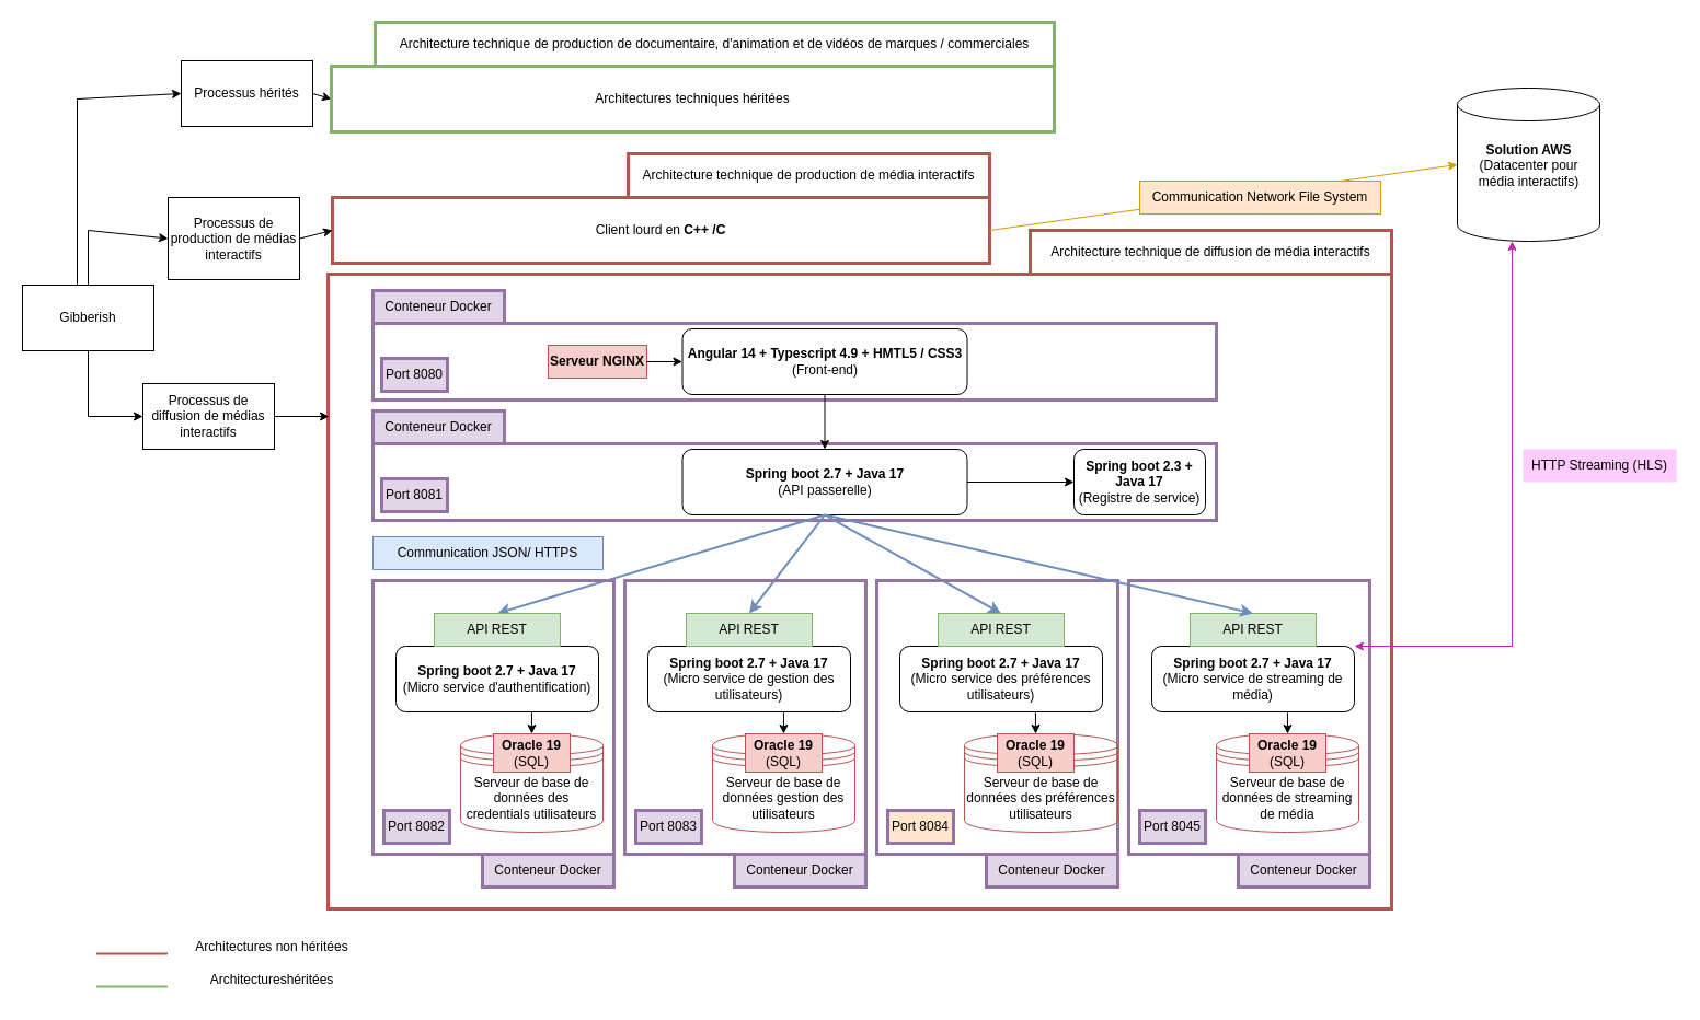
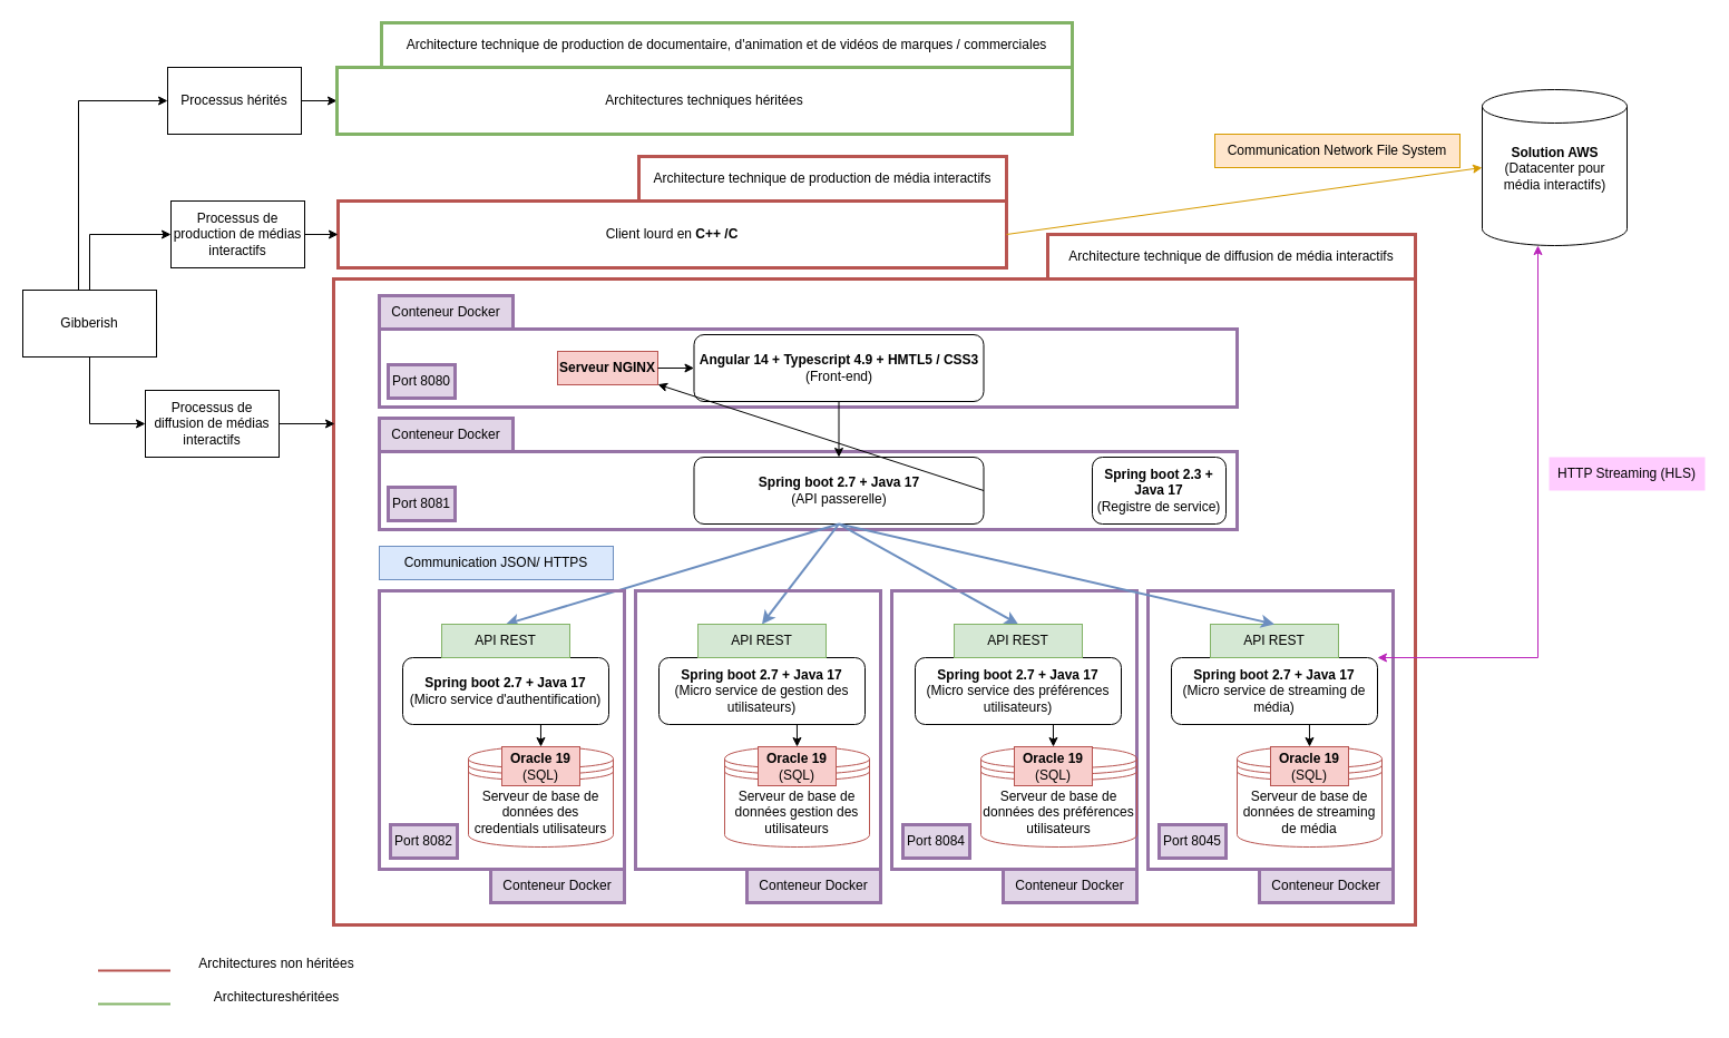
- <mxCell id="32" value="Processus hérités" style="rounded=0;whiteSpace=wrap;html=1;strokeWidth=1;fillColor=none;" parent="1" vertex="1"><mxGeometry x="165" y="55" width="120" height="60" as="geometry" /></mxCell>
+ <mxCell id="32" value="Processus hérités" style="rounded=0;whiteSpace=wrap;html=1;strokeWidth=1;fillColor=none;" parent="1" vertex="1"><mxGeometry x="150" y="60" width="120" height="60" as="geometry" /></mxCell>
- <mxCell id="74" value="Communication Network File System" style="text;html=1;strokeColor=#d79b00;fillColor=#ffe6cc;align=center;verticalAlign=middle;whiteSpace=wrap;rounded=0;" parent="1" vertex="1"><mxGeometry x="1040" y="165" width="220" height="30" as="geometry" /></mxCell>
+ <mxCell id="74" value="Communication Network File System" style="text;html=1;strokeColor=#d79b00;fillColor=#ffe6cc;align=center;verticalAlign=middle;whiteSpace=wrap;rounded=0;" parent="1" vertex="1"><mxGeometry x="1090" y="120" width="220" height="30" as="geometry" /></mxCell>
- <mxCell id="17" value="Processus de production de médias interactifs" style="rounded=0;whiteSpace=wrap;html=1;strokeWidth=1;fillColor=none;" parent="1" vertex="1"><mxGeometry x="153" y="180" width="120" height="75" as="geometry" /></mxCell>
+ <mxCell id="17" value="Processus de production de médias interactifs" style="rounded=0;whiteSpace=wrap;html=1;strokeWidth=1;fillColor=none;" parent="1" vertex="1"><mxGeometry x="153" y="180" width="120" height="60" as="geometry" /></mxCell>
- <mxCell id="26" value="" style="endArrow=classic;html=1;rounded=0;entryX=0;entryY=0.5;entryDx=0;entryDy=0;exitX=1;exitY=0.5;exitDx=0;exitDy=0;" parent="1" source="22" target="23" edge="1"><mxGeometry width="50" height="50" relative="1" as="geometry"><mxPoint x="744" y="484.5" as="sourcePoint" /><mxPoint x="704" y="654.5" as="targetPoint" /></mxGeometry></mxCell>
+ <mxCell id="26" value="" style="endArrow=classic;html=1;rounded=0;exitX=1;exitY=0.5;exitDx=0;exitDy=0;" parent="1" source="22" target="82" edge="1"><mxGeometry width="50" height="50" relative="1" as="geometry"><mxPoint x="744" y="484.5" as="sourcePoint" /><mxPoint x="704" y="654.5" as="targetPoint" /></mxGeometry></mxCell>
- <mxCell id="53" value="Port 8083" style="rounded=0;whiteSpace=wrap;html=1;strokeWidth=3;fillColor=#e1d5e7;strokeColor=#9673a6;" parent="45" vertex="1"><mxGeometry x="10" y="210" width="60" height="30" as="geometry" /></mxCell>
- <mxCell id="62" value="Port 8084" style="rounded=0;whiteSpace=wrap;html=1;strokeWidth=3;fillColor=#ffe6cc;strokeColor=#9673a6;" parent="54" vertex="1"><mxGeometry x="10" y="210" width="60" height="30" as="geometry" /></mxCell>
+ <mxCell id="62" value="Port 8084" style="rounded=0;whiteSpace=wrap;html=1;strokeWidth=3;fillColor=#e1d5e7;strokeColor=#9673a6;" parent="54" vertex="1"><mxGeometry x="10" y="210" width="60" height="30" as="geometry" /></mxCell>
